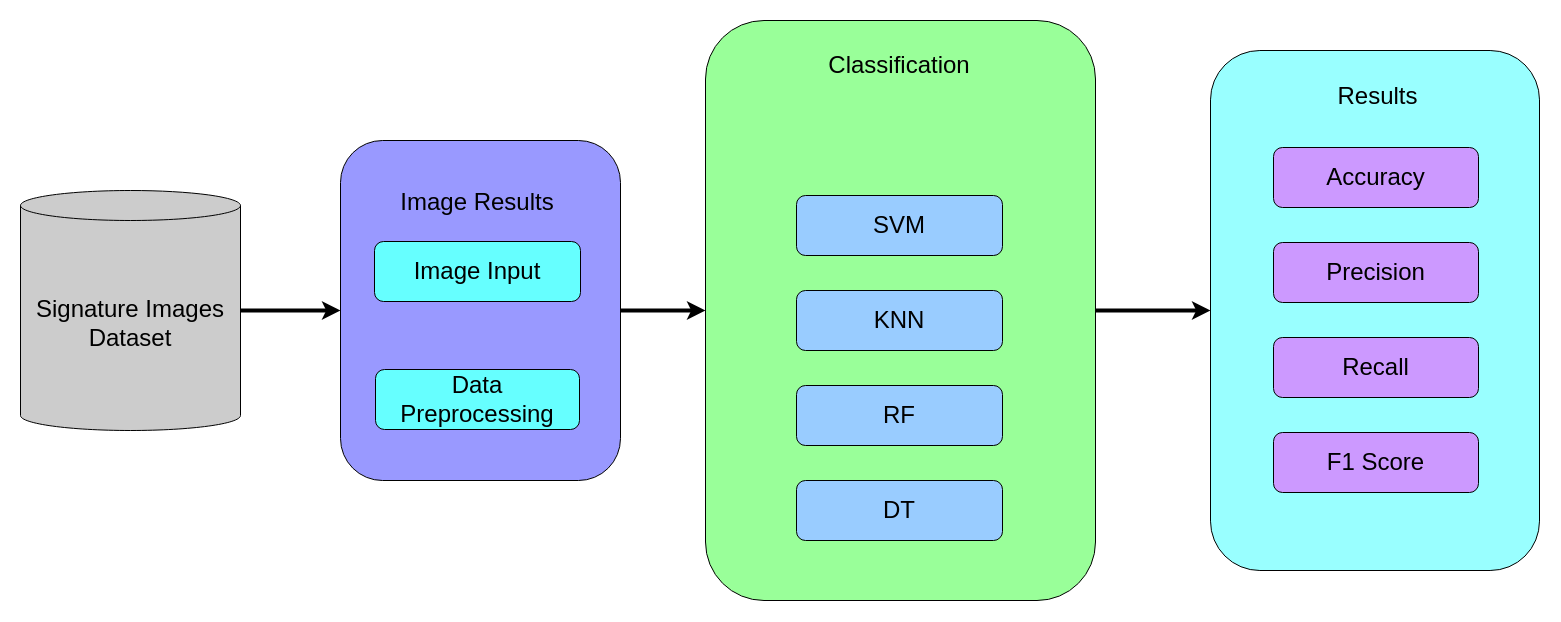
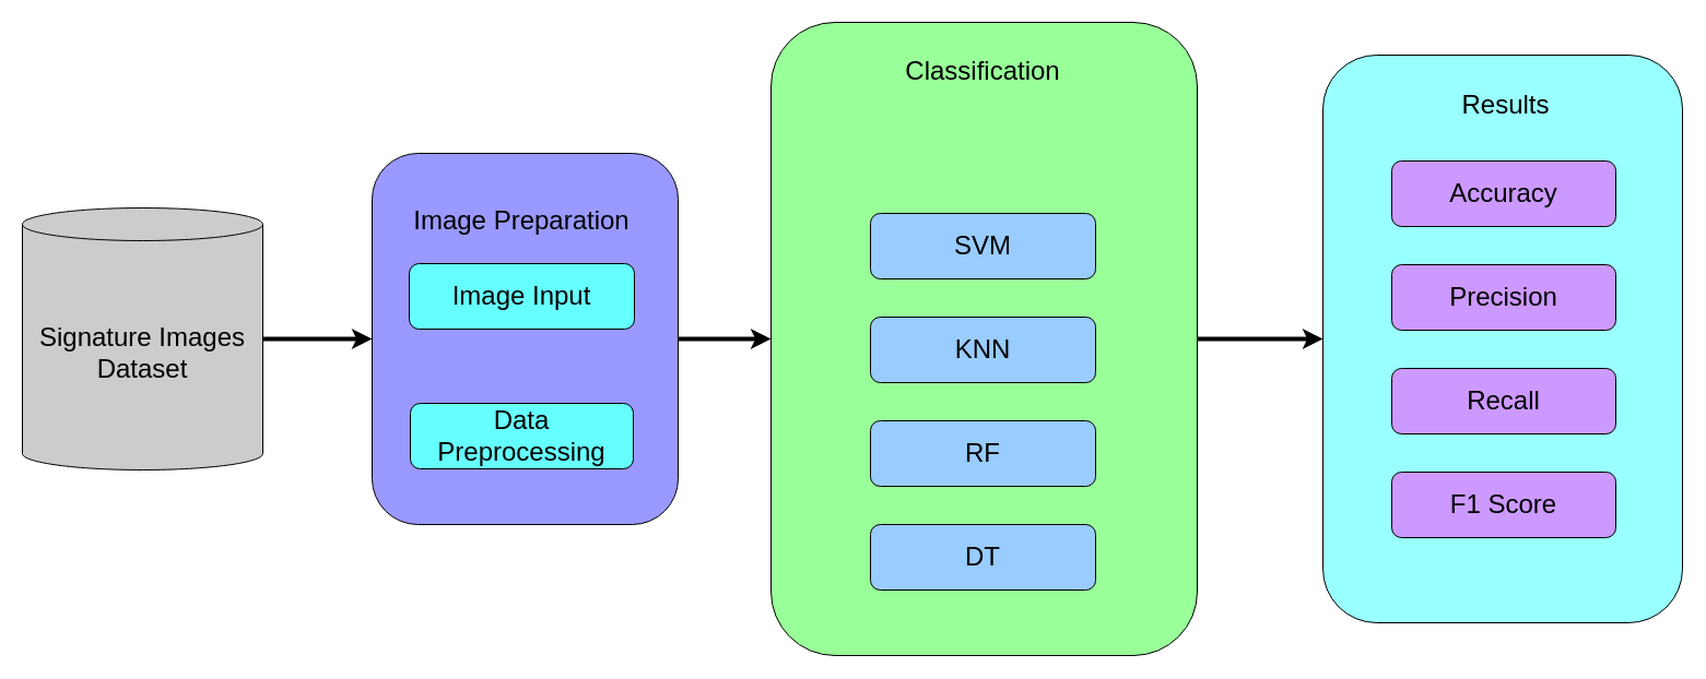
- <mxCell id="8" value="&lt;div align=&quot;center&quot;&gt;Image Results&lt;br&gt;&lt;/div&gt;" style="text;html=1;strokeColor=none;fillColor=none;align=center;verticalAlign=middle;whiteSpace=wrap;rounded=0;fontSize=24;" vertex="1" parent="1"><mxGeometry x="374" y="177" width="206" height="50" as="geometry" /></mxCell>
+ <mxCell id="8" value="&lt;div align=&quot;center&quot;&gt;Image Preparation&lt;br&gt;&lt;/div&gt;" style="text;html=1;strokeColor=none;fillColor=none;align=center;verticalAlign=middle;whiteSpace=wrap;rounded=0;fontSize=24;" vertex="1" parent="1"><mxGeometry x="374" y="177" width="206" height="50" as="geometry" /></mxCell>
